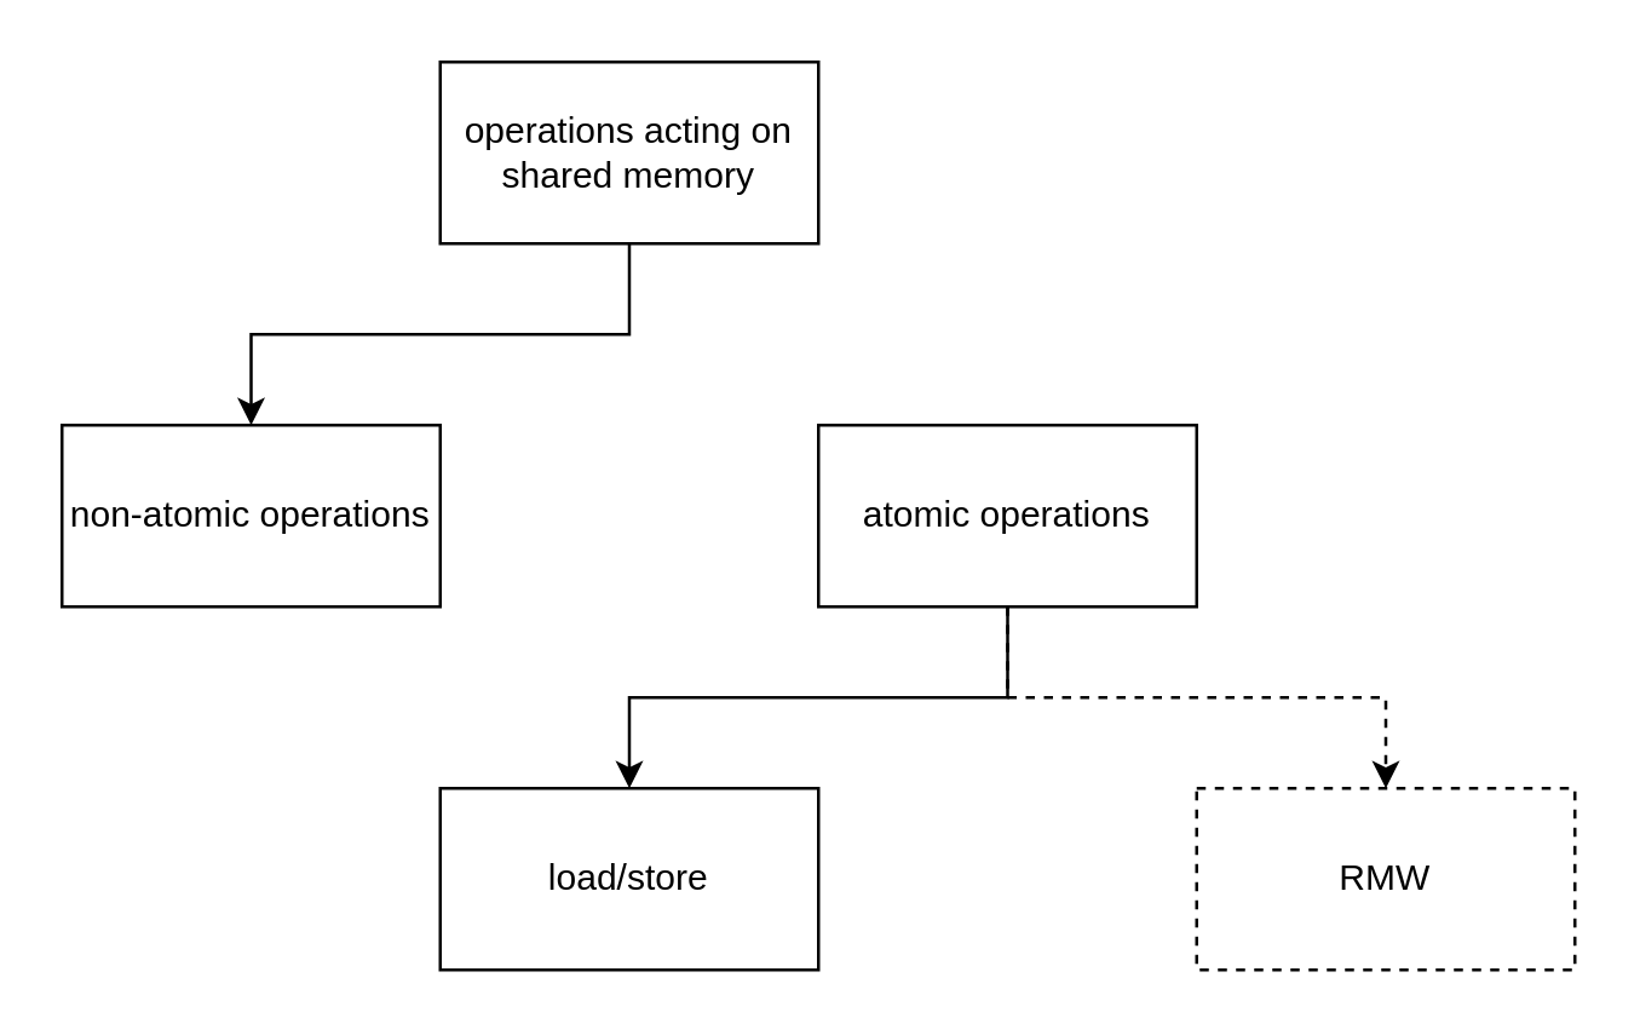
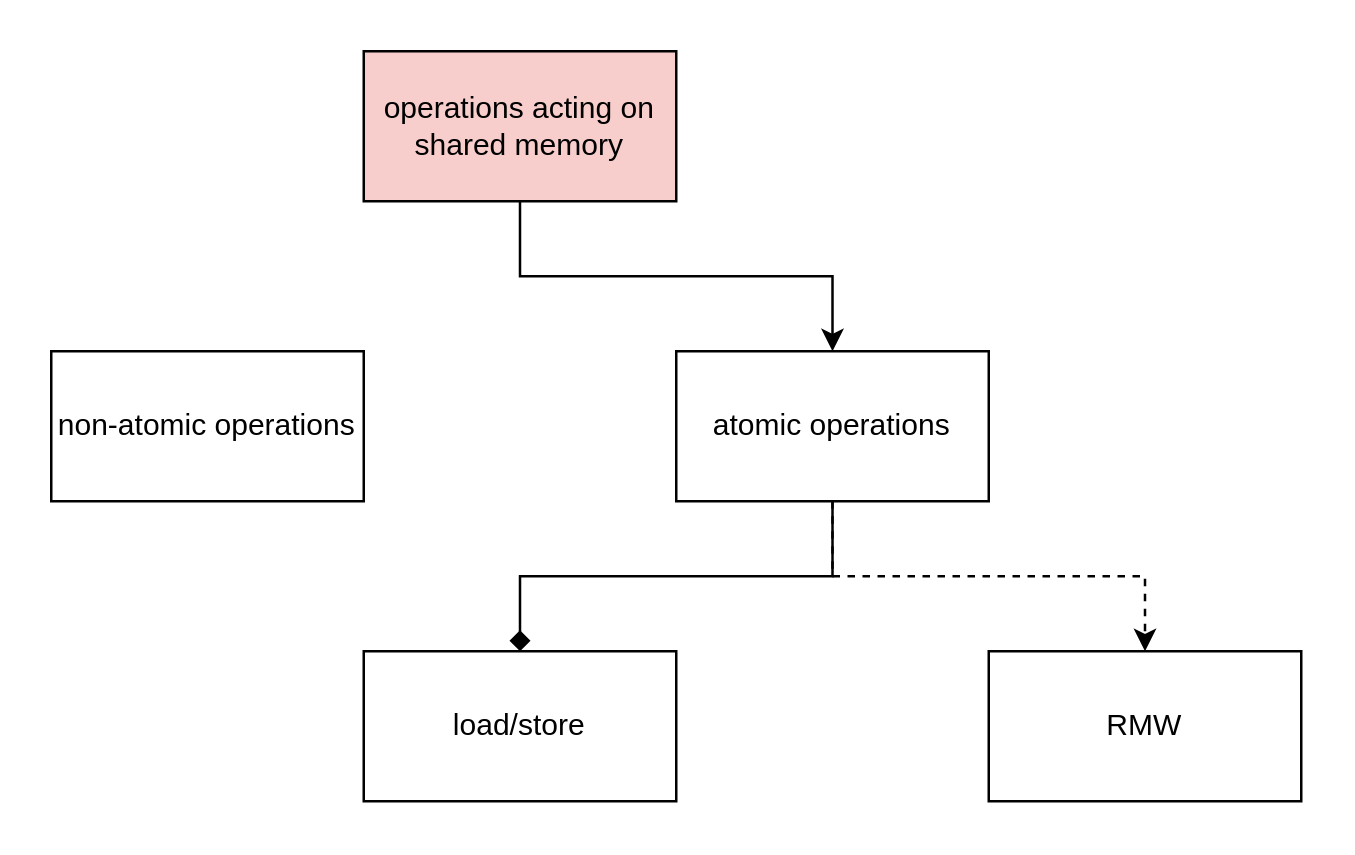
- <mxCell id="3" value="operations acting on shared memory" style="rounded=0;whiteSpace=wrap;html=1;" vertex="1" parent="1"><mxGeometry x="145" y="20" width="125" height="60" as="geometry" /></mxCell>
+ <mxCell id="3" value="operations acting on shared memory" style="rounded=0;whiteSpace=wrap;html=1;fillColor=#f8cecc;" vertex="1" parent="1"><mxGeometry x="145" y="20" width="125" height="60" as="geometry" /></mxCell>
- <mxCell id="2" style="edgeStyle=orthogonalEdgeStyle;rounded=0;orthogonalLoop=1;jettySize=auto;html=1;exitX=0.5;exitY=1;exitDx=0;exitDy=0;entryX=0.5;entryY=0;entryDx=0;entryDy=0;" edge="1" parent="1" source="3" target="4"><mxGeometry relative="1" as="geometry" /></mxCell>
+ <mxCell id="2" style="edgeStyle=orthogonalEdgeStyle;rounded=0;orthogonalLoop=1;jettySize=auto;html=1;exitX=0.5;exitY=1;exitDx=0;exitDy=0;" edge="1" parent="1" source="3" target="7"><mxGeometry relative="1" as="geometry" /></mxCell>
- <mxCell id="5" style="edgeStyle=orthogonalEdgeStyle;rounded=0;orthogonalLoop=1;jettySize=auto;html=1;exitX=0.5;exitY=1;exitDx=0;exitDy=0;entryX=0.5;entryY=0;entryDx=0;entryDy=0;" edge="1" parent="1" source="7" target="8"><mxGeometry relative="1" as="geometry" /></mxCell>
+ <mxCell id="5" style="edgeStyle=orthogonalEdgeStyle;rounded=0;orthogonalLoop=1;jettySize=auto;html=1;exitX=0.5;exitY=1;exitDx=0;exitDy=0;entryX=0.5;entryY=0;entryDx=0;entryDy=0;endArrow=diamond;" edge="1" parent="1" source="7" target="8"><mxGeometry relative="1" as="geometry" /></mxCell>
- <mxCell id="9" value="RMW" style="rounded=0;whiteSpace=wrap;html=1;dashed=1;" vertex="1" parent="1"><mxGeometry x="395" y="260" width="125" height="60" as="geometry" /></mxCell>
+ <mxCell id="9" value="RMW" style="rounded=0;whiteSpace=wrap;html=1;" vertex="1" parent="1"><mxGeometry x="395" y="260" width="125" height="60" as="geometry" /></mxCell>
